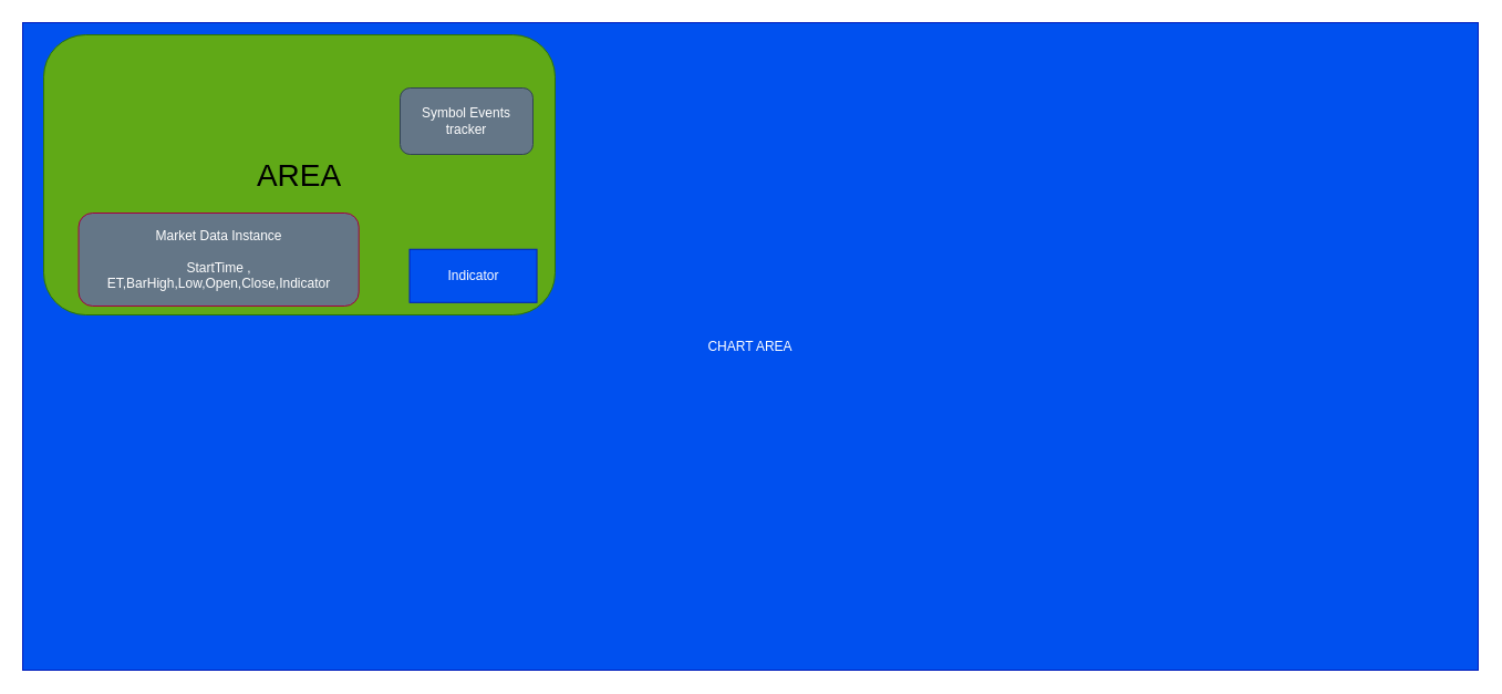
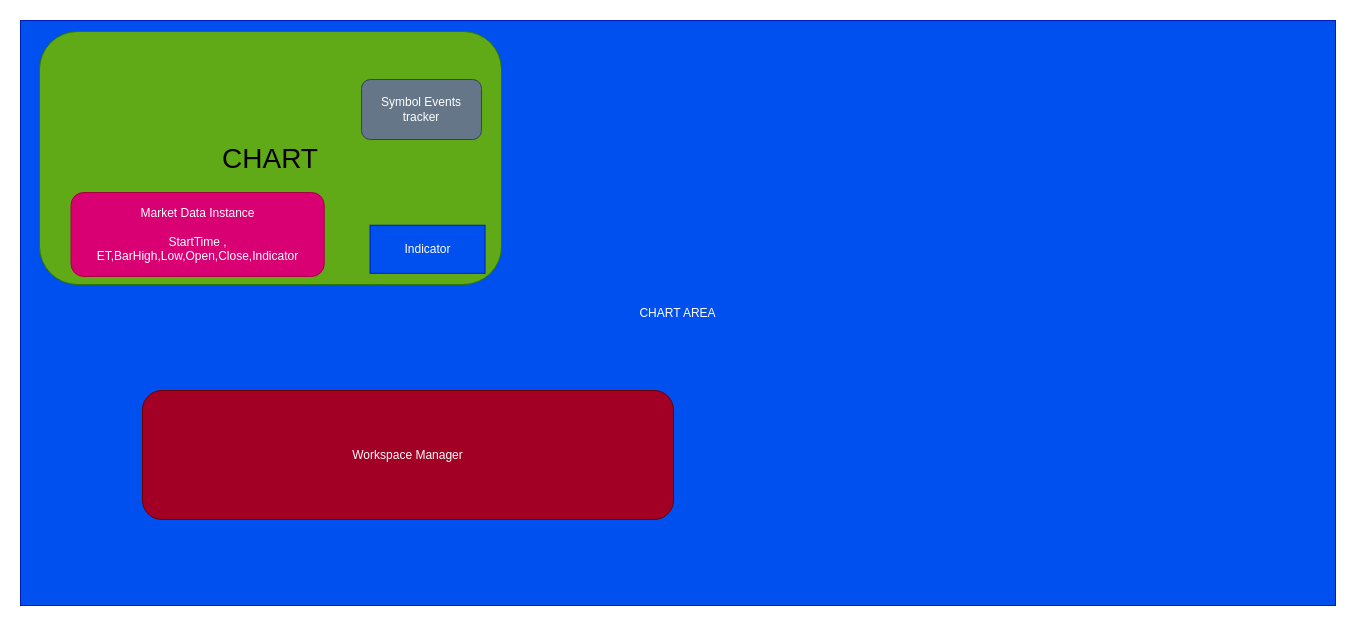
- <mxCell id="6" value="&lt;font style=&quot;font-size: 28px;&quot; color=&quot;#000000&quot;&gt;AREA&lt;/font&gt;" style="rounded=1;whiteSpace=wrap;html=1;fillColor=#60a917;fontColor=#ffffff;strokeColor=#2D7600;" parent="5" vertex="1"><mxGeometry width="462" height="253" as="geometry" /></mxCell>
+ <mxCell id="6" value="&lt;font style=&quot;font-size: 28px;&quot; color=&quot;#000000&quot;&gt;CHART&lt;/font&gt;" style="rounded=1;whiteSpace=wrap;html=1;fillColor=#60a917;fontColor=#ffffff;strokeColor=#2D7600;" parent="5" vertex="1"><mxGeometry width="462" height="253" as="geometry" /></mxCell>
- <mxCell id="8" value="Market Data Instance&lt;br&gt;&lt;br&gt;StartTime , ET,BarHigh,Low,Open,Close,Indicator" style="rounded=1;whiteSpace=wrap;html=1;fillColor=#647687;fontColor=#ffffff;strokeColor=#A50040;" parent="5" vertex="1"><mxGeometry x="31.55" y="161" width="253.16" height="83.99" as="geometry" /></mxCell>
+ <mxCell id="8" value="Market Data Instance&lt;br&gt;&lt;br&gt;StartTime , ET,BarHigh,Low,Open,Close,Indicator" style="rounded=1;whiteSpace=wrap;html=1;fillColor=#d80073;fontColor=#ffffff;strokeColor=#A50040;" parent="5" vertex="1"><mxGeometry x="31.55" y="161" width="253.16" height="83.99" as="geometry" /></mxCell>
+ <mxCell id="4" value="Workspace Manager" style="rounded=1;whiteSpace=wrap;html=1;fillColor=#a20025;fontColor=#ffffff;strokeColor=#6F0000;" parent="2" vertex="1"><mxGeometry x="122" y="370" width="531" height="129" as="geometry" /></mxCell>
